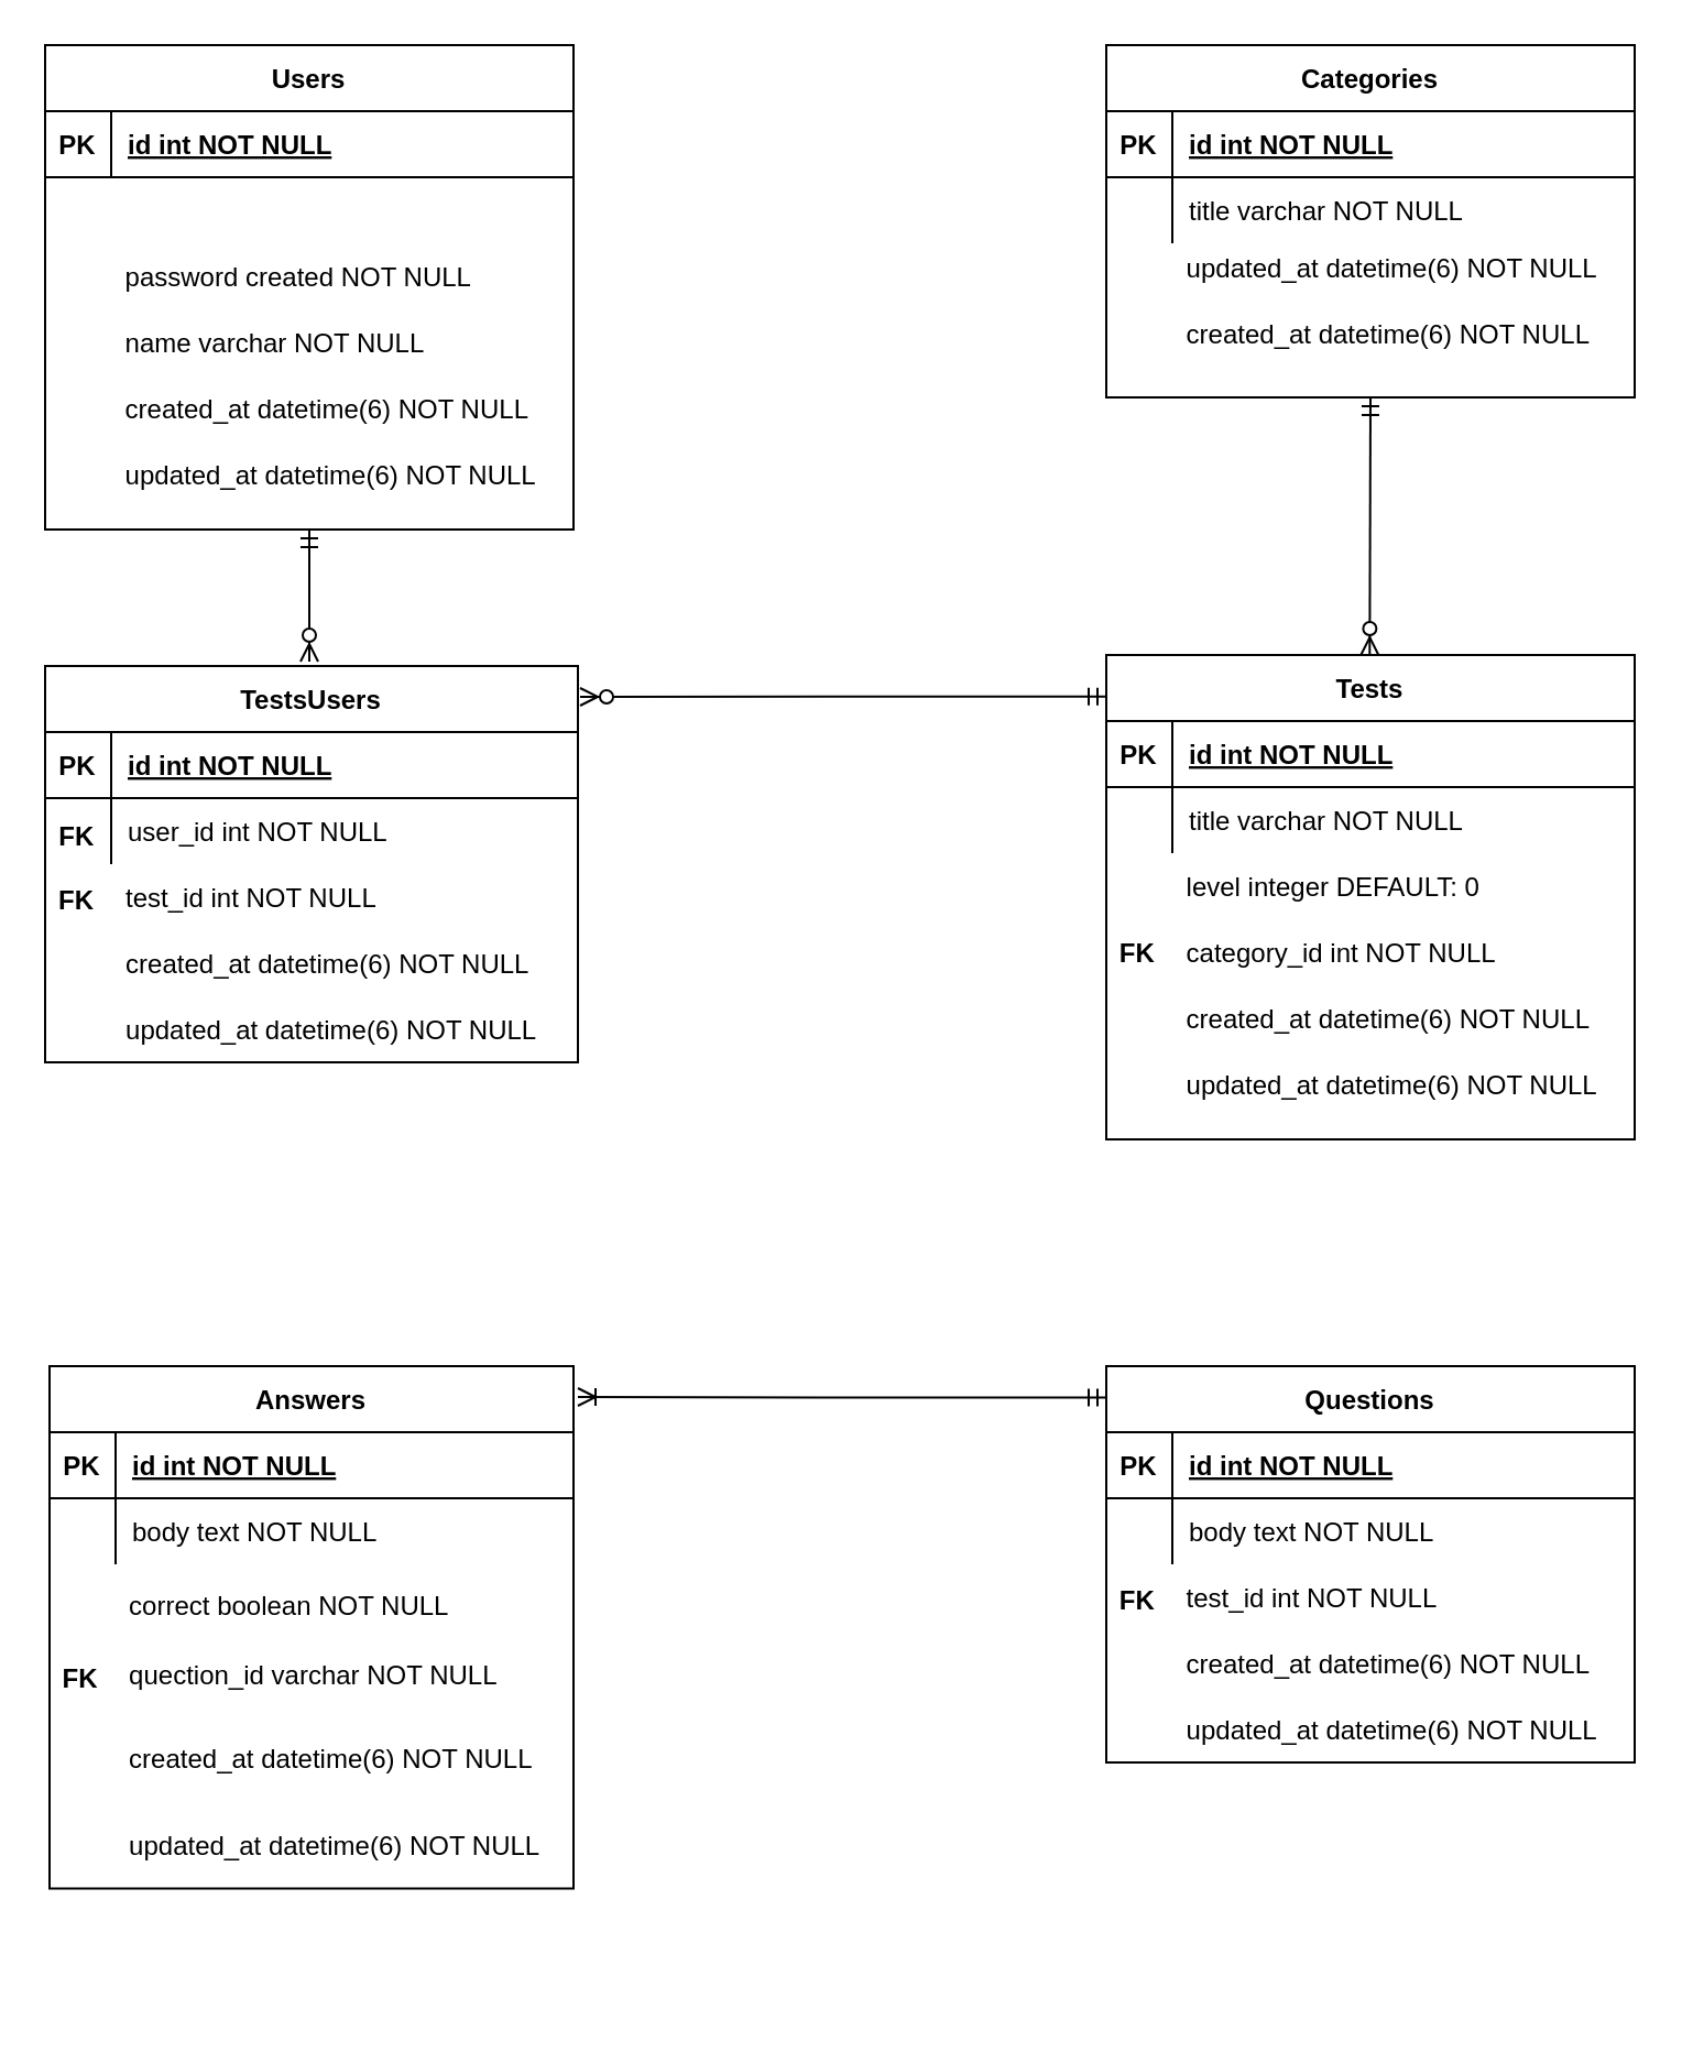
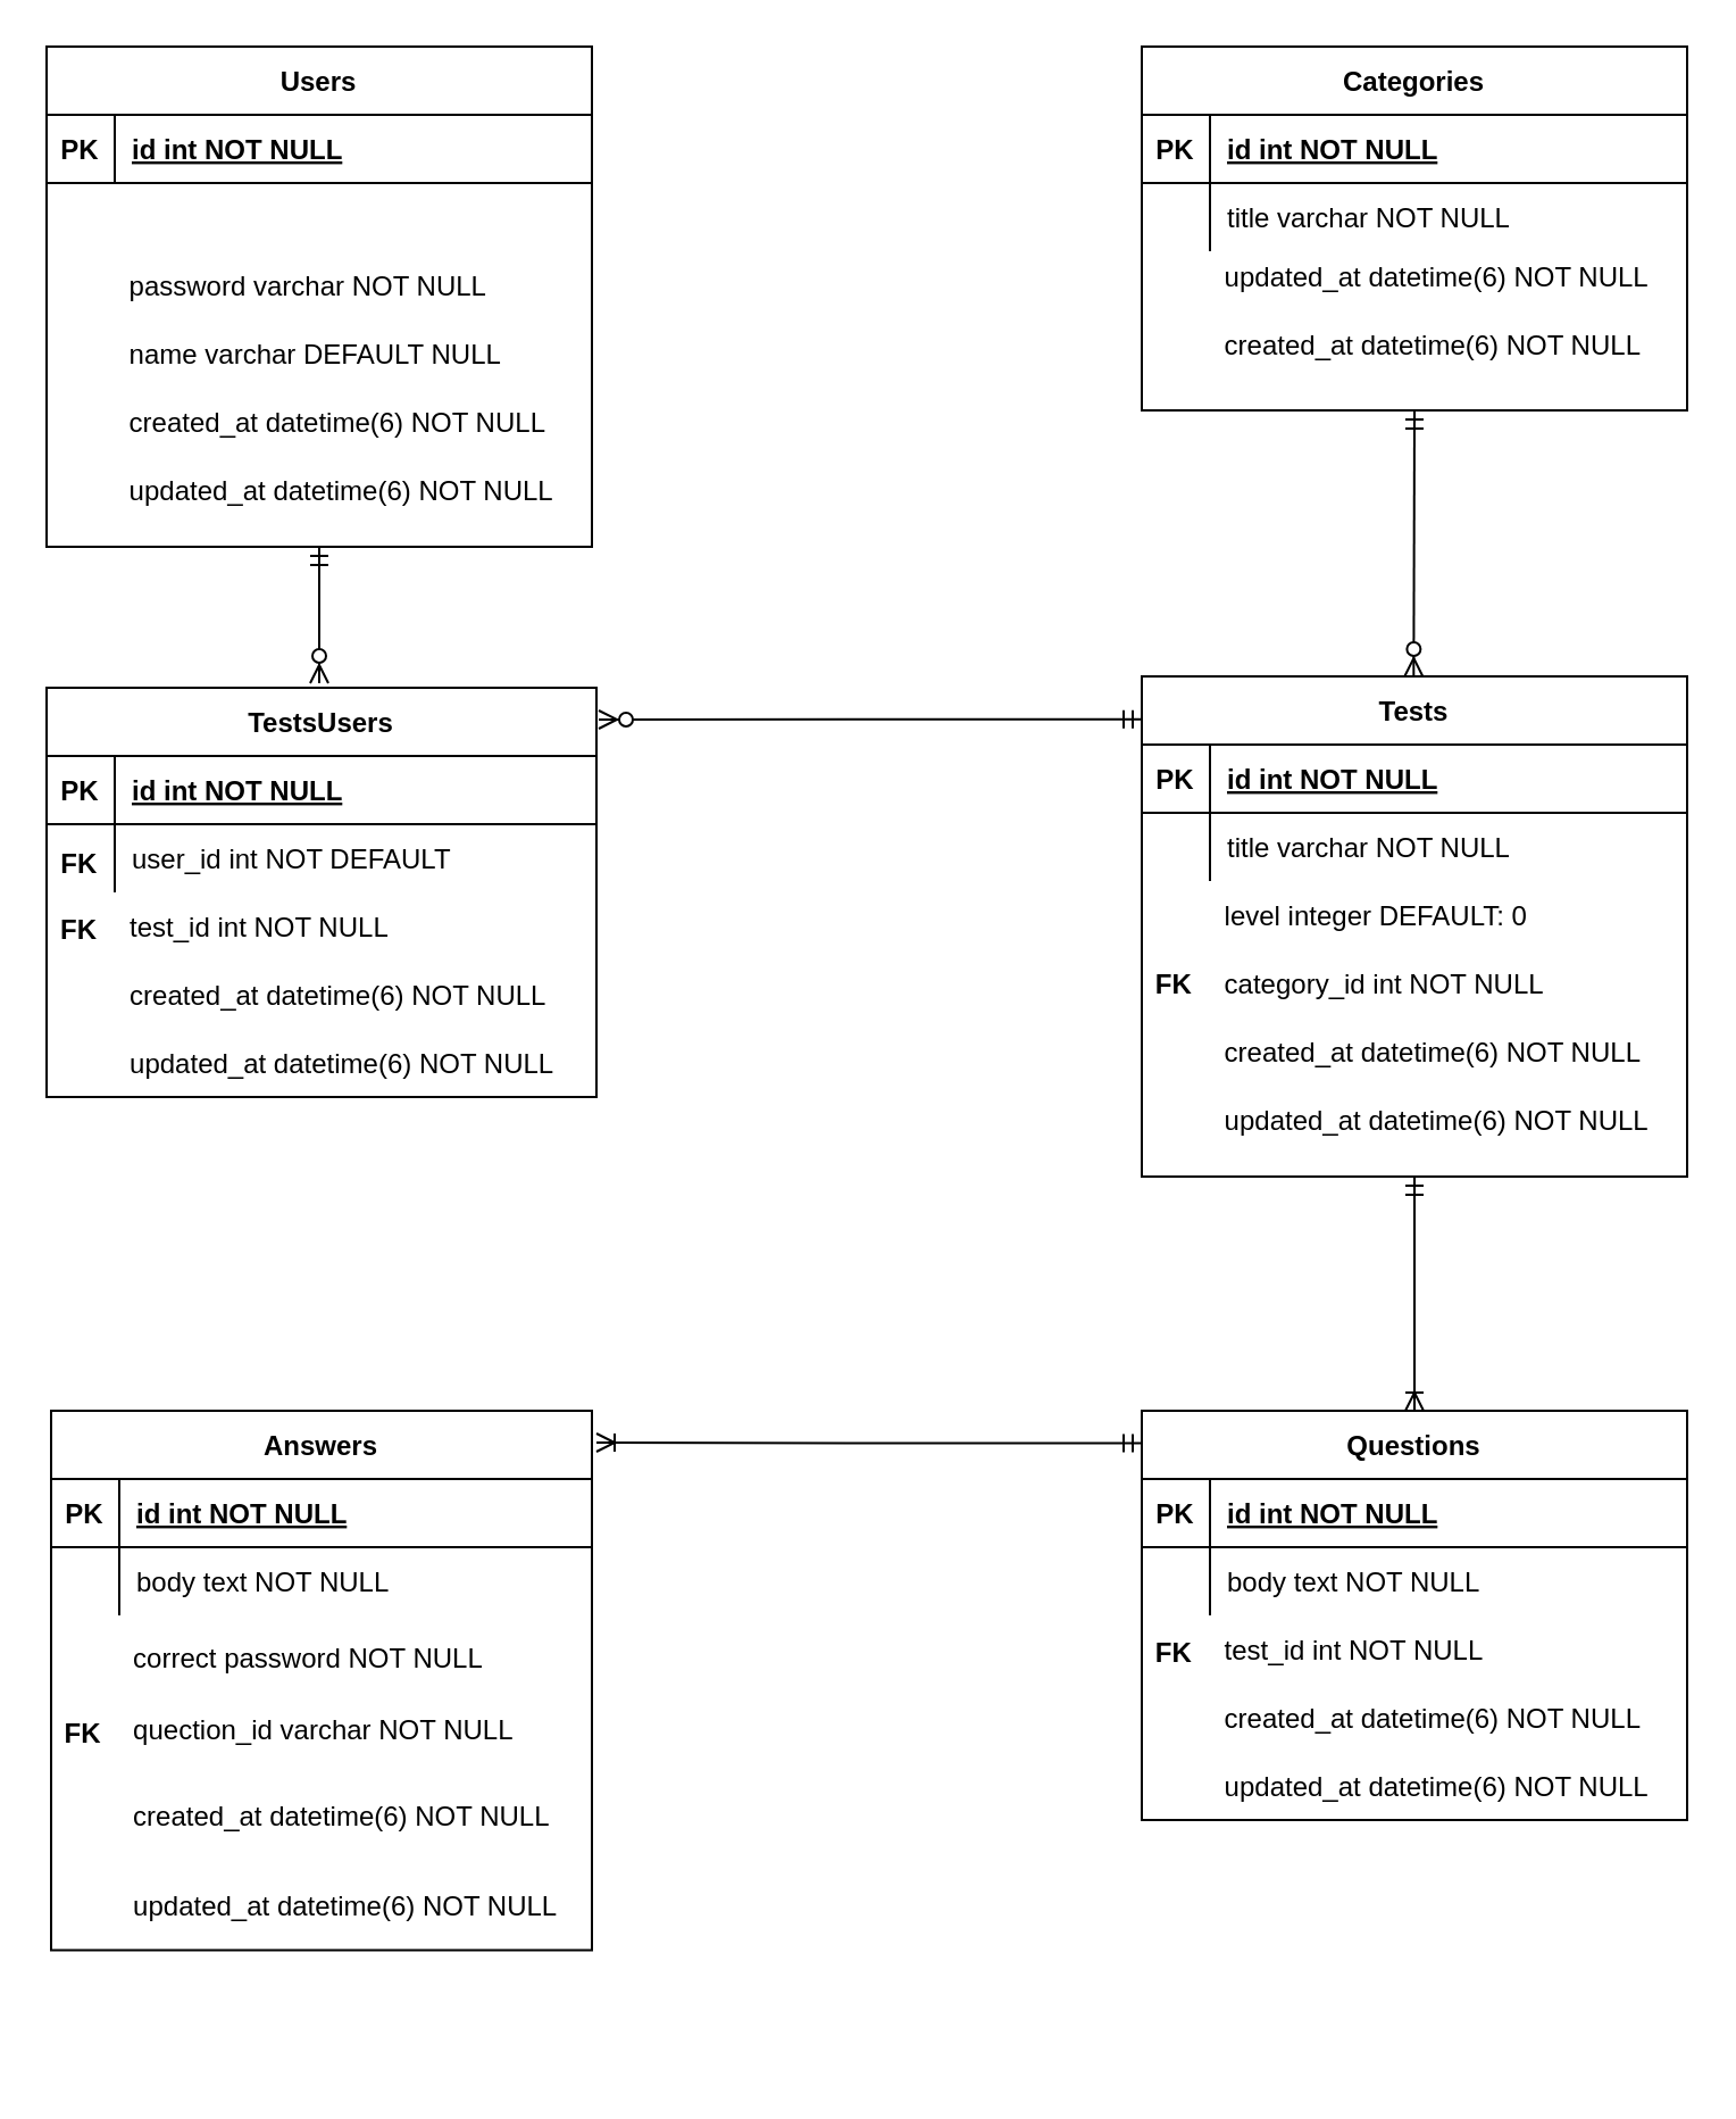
- <mxCell id="9" value="password created NOT NULL" style="shape=partialRectangle;overflow=hidden;connectable=0;fillColor=none;top=0;left=0;bottom=0;right=0;align=left;spacingLeft=6;" vertex="1" parent="2"><mxGeometry x="28.8" y="90" width="211.2" height="30" as="geometry" /></mxCell>
+ <mxCell id="9" value="password varchar NOT NULL" style="shape=partialRectangle;overflow=hidden;connectable=0;fillColor=none;top=0;left=0;bottom=0;right=0;align=left;spacingLeft=6;" vertex="1" parent="2"><mxGeometry x="28.8" y="90" width="211.2" height="30" as="geometry" /></mxCell>
- <mxCell id="10" value="name varchar NOT NULL" style="shape=partialRectangle;overflow=hidden;connectable=0;fillColor=none;top=0;left=0;bottom=0;right=0;align=left;spacingLeft=6;" vertex="1" parent="2"><mxGeometry x="28.8" y="120" width="211.2" height="30" as="geometry" /></mxCell>
+ <mxCell id="10" value="name varchar DEFAULT NULL" style="shape=partialRectangle;overflow=hidden;connectable=0;fillColor=none;top=0;left=0;bottom=0;right=0;align=left;spacingLeft=6;" vertex="1" parent="2"><mxGeometry x="28.8" y="120" width="211.2" height="30" as="geometry" /></mxCell>
- <mxCell id="69" value="user_id int NOT NULL" style="shape=partialRectangle;overflow=hidden;connectable=0;fillColor=none;top=0;left=0;bottom=0;right=0;align=left;spacingLeft=6;" vertex="1" parent="67"><mxGeometry x="30" width="212" height="30" as="geometry" /></mxCell>
+ <mxCell id="69" value="user_id int NOT DEFAULT" style="shape=partialRectangle;overflow=hidden;connectable=0;fillColor=none;top=0;left=0;bottom=0;right=0;align=left;spacingLeft=6;" vertex="1" parent="67"><mxGeometry x="30" width="212" height="30" as="geometry" /></mxCell>
+ <mxCell id="79" value="" style="fontSize=12;html=1;endArrow=ERoneToMany;startArrow=ERmandOne;exitX=0.5;exitY=1;exitDx=0;exitDy=0;entryX=0.5;entryY=0;entryDx=0;entryDy=0;" edge="1" parent="1" source="14" target="37"><mxGeometry width="100" height="100" relative="1" as="geometry"><mxPoint x="602" y="550" as="sourcePoint" /><mxPoint x="652" y="590" as="targetPoint" /></mxGeometry></mxCell>
- <mxCell id="60" value="correct boolean NOT NULL" style="shape=partialRectangle;overflow=hidden;connectable=0;fillColor=none;top=0;left=0;bottom=0;right=0;align=left;spacingLeft=6;" vertex="1" parent="48"><mxGeometry x="28.56" y="90.005" width="209.44" height="36.818" as="geometry" /></mxCell>
+ <mxCell id="60" value="correct password NOT NULL" style="shape=partialRectangle;overflow=hidden;connectable=0;fillColor=none;top=0;left=0;bottom=0;right=0;align=left;spacingLeft=6;" vertex="1" parent="48"><mxGeometry x="28.56" y="90.005" width="209.44" height="36.818" as="geometry" /></mxCell>
